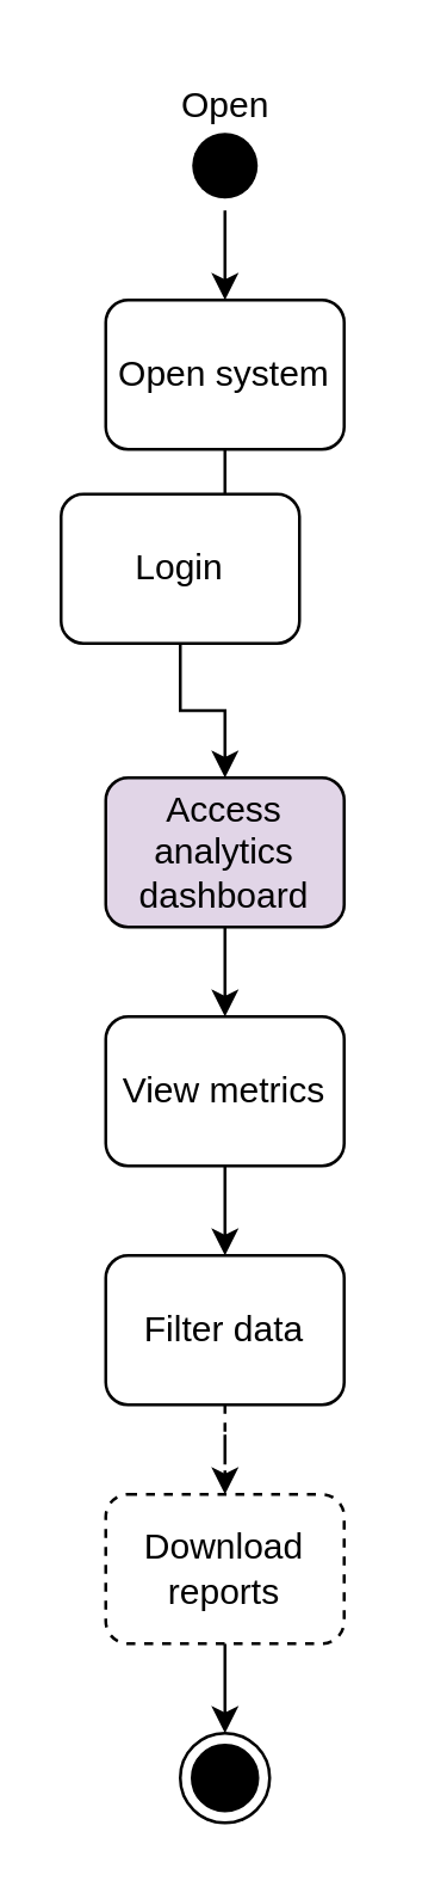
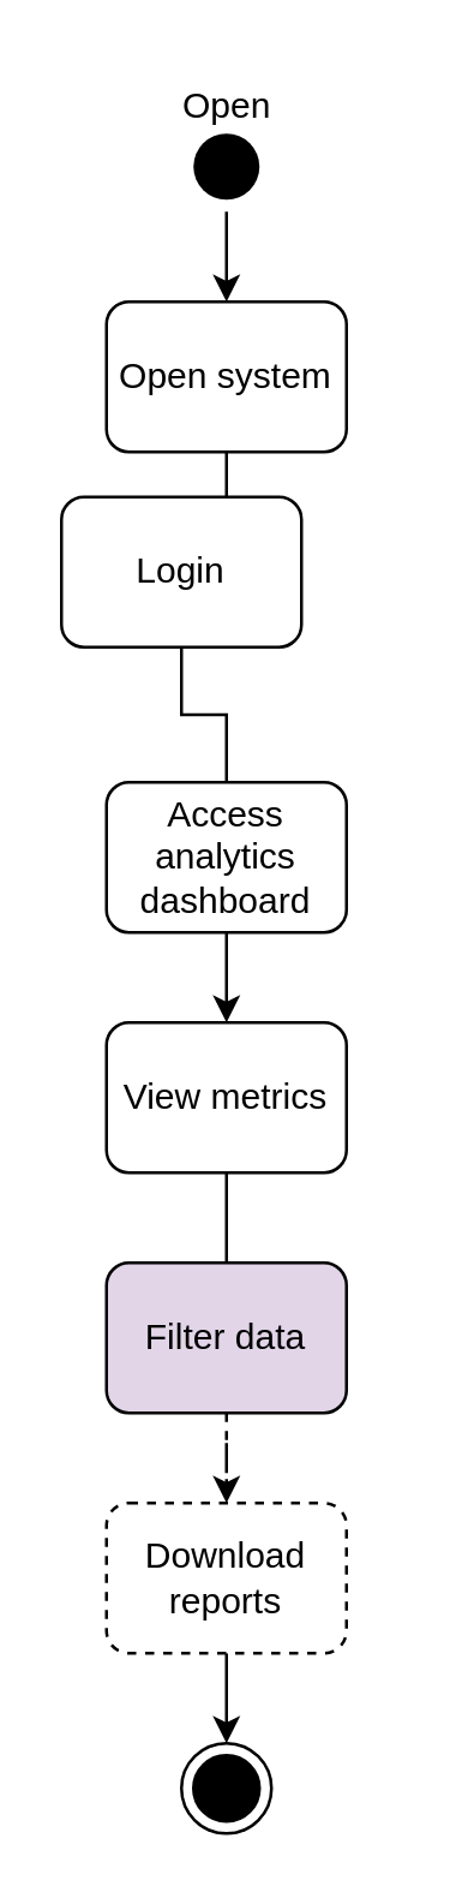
- <mxCell id="8" style="edgeStyle=orthogonalEdgeStyle;rounded=0;orthogonalLoop=1;jettySize=auto;html=1;entryX=0.5;entryY=0;entryDx=0;entryDy=0;" edge="1" parent="1" source="9" target="11"><mxGeometry relative="1" as="geometry" /></mxCell>
+ <mxCell id="8" style="edgeStyle=orthogonalEdgeStyle;rounded=0;orthogonalLoop=1;jettySize=auto;html=1;entryX=0.5;entryY=0;entryDx=0;entryDy=0;endArrow=none;" edge="1" parent="1" source="9" target="11"><mxGeometry relative="1" as="geometry" /></mxCell>
- <mxCell id="11" value="Access analytics dashboard" style="rounded=1;whiteSpace=wrap;html=1;fillColor=#e1d5e7;" vertex="1" parent="1"><mxGeometry x="35" y="260" width="80" height="50" as="geometry" /></mxCell>
+ <mxCell id="11" value="Access analytics dashboard" style="rounded=1;whiteSpace=wrap;html=1;" vertex="1" parent="1"><mxGeometry x="35" y="260" width="80" height="50" as="geometry" /></mxCell>
- <mxCell id="12" style="edgeStyle=orthogonalEdgeStyle;rounded=0;orthogonalLoop=1;jettySize=auto;html=1;" edge="1" parent="1" source="13" target="16"><mxGeometry relative="1" as="geometry" /></mxCell>
+ <mxCell id="12" style="edgeStyle=orthogonalEdgeStyle;rounded=0;orthogonalLoop=1;jettySize=auto;html=1;endArrow=none;" edge="1" parent="1" source="13" target="16"><mxGeometry relative="1" as="geometry" /></mxCell>
- <mxCell id="16" value="Filter data" style="rounded=1;whiteSpace=wrap;html=1;" vertex="1" parent="1"><mxGeometry x="35" y="420" width="80" height="50" as="geometry" /></mxCell>
+ <mxCell id="16" value="Filter data" style="rounded=1;whiteSpace=wrap;html=1;fillColor=#e1d5e7;" vertex="1" parent="1"><mxGeometry x="35" y="420" width="80" height="50" as="geometry" /></mxCell>
